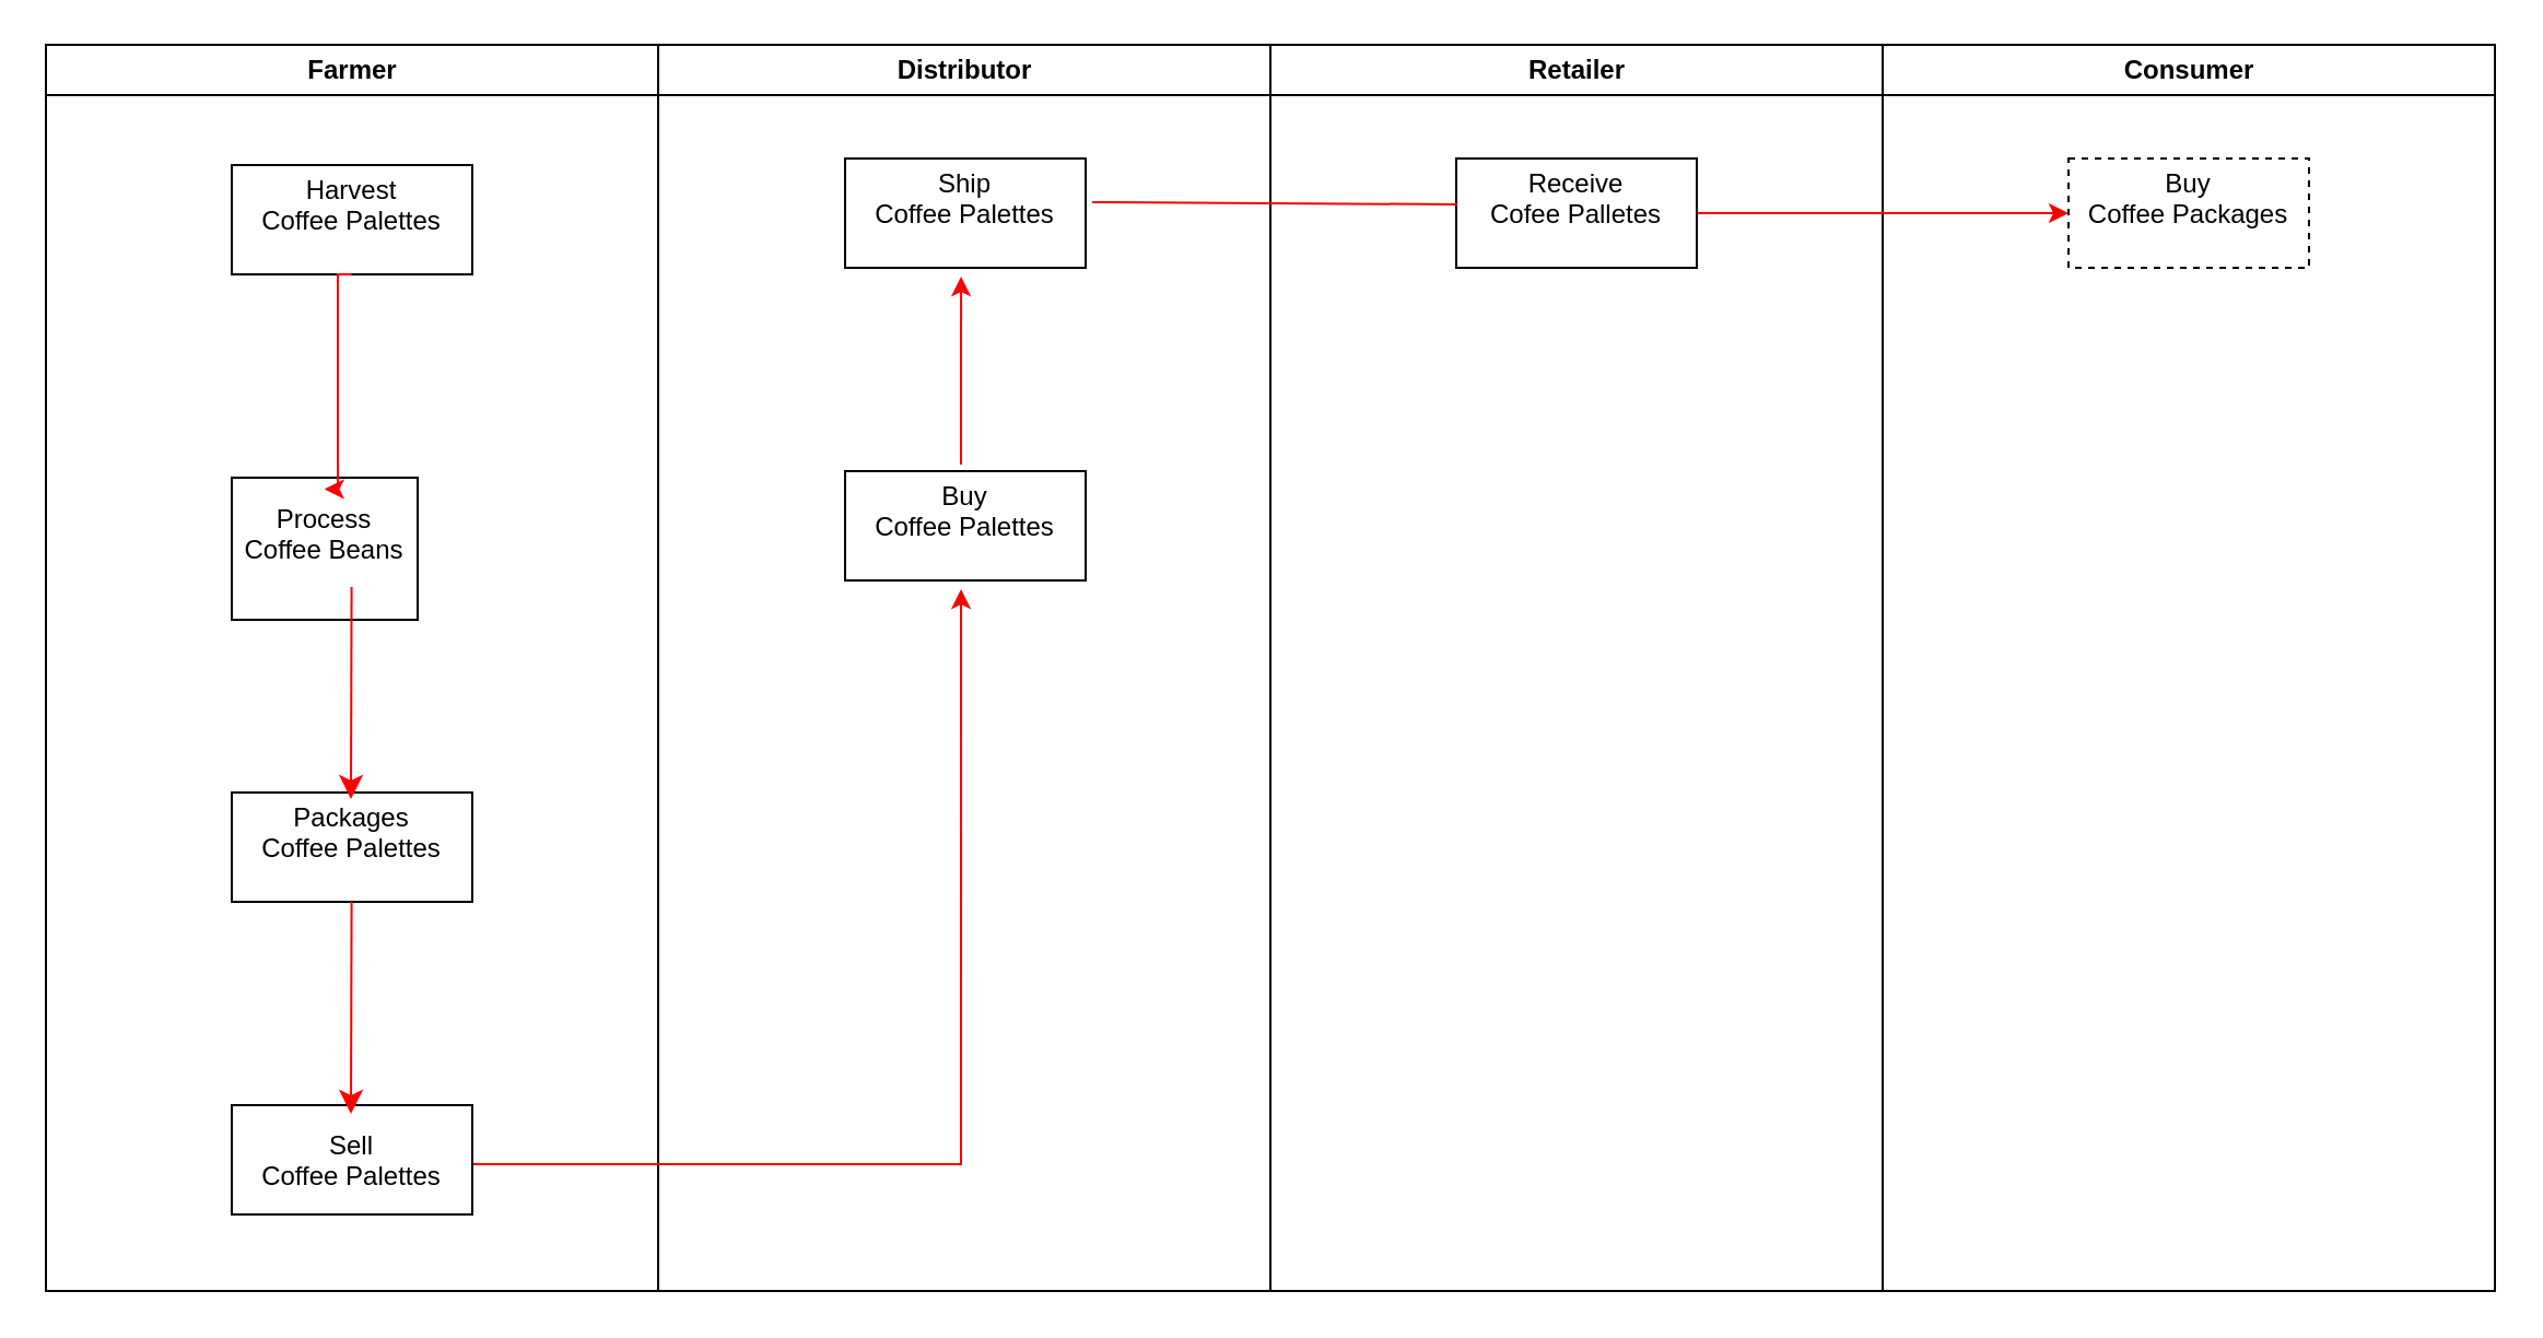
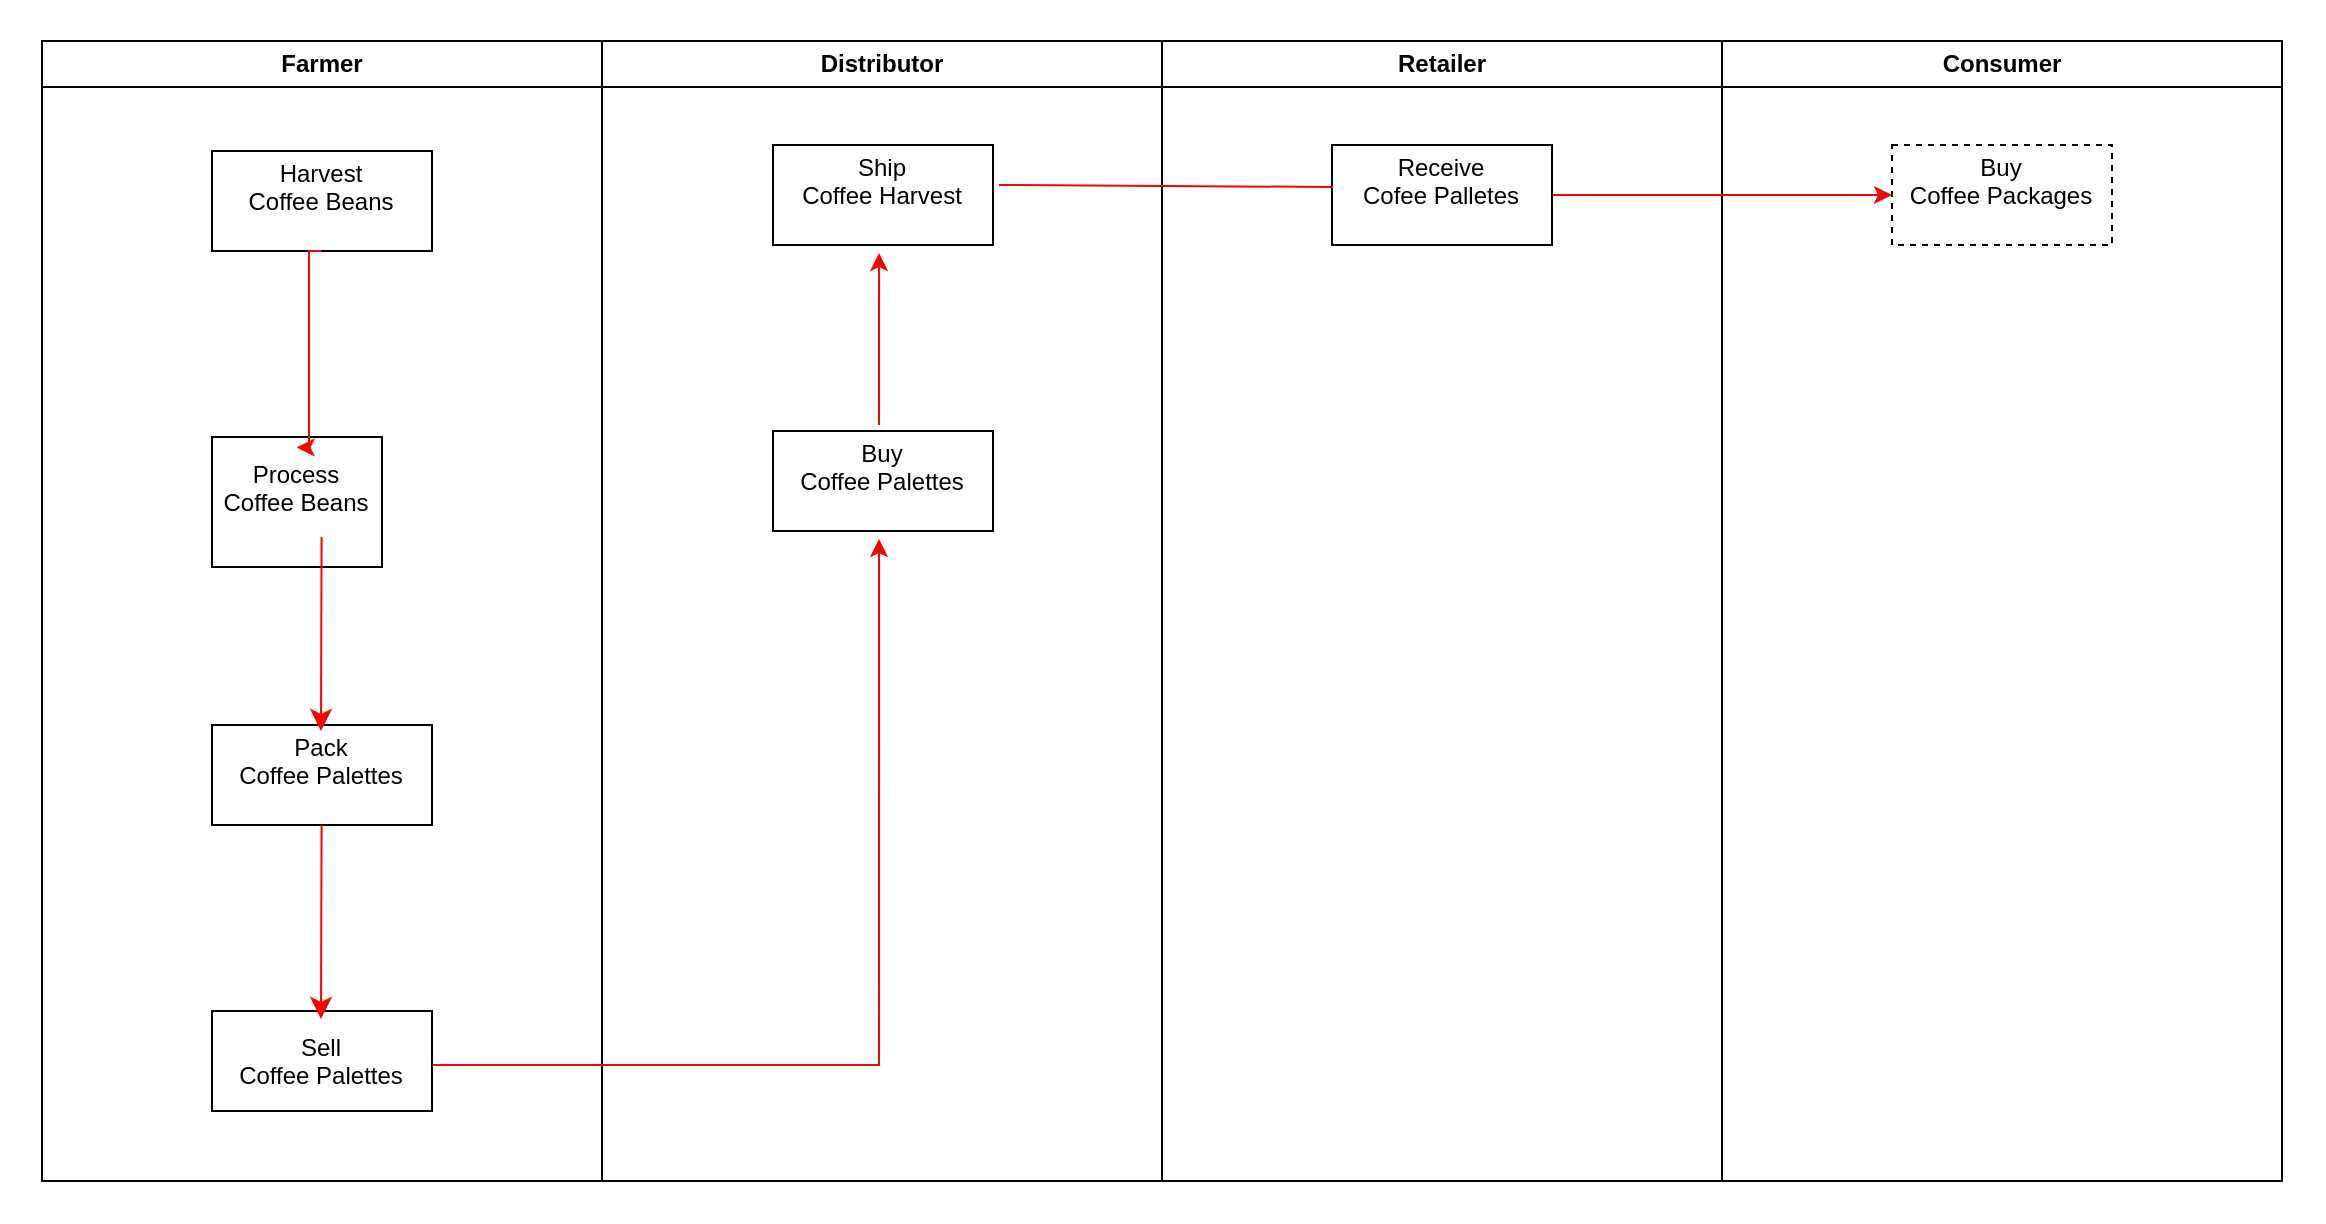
- <mxCell id="11" value="Ship&#10;Coffee Palettes&#10;" style="" parent="10" vertex="1"><mxGeometry x="85.5" y="52" width="110" height="50" as="geometry" /></mxCell>
+ <mxCell id="11" value="Ship&#10;Coffee Harvest&#10;" style="" parent="10" vertex="1"><mxGeometry x="85.5" y="52" width="110" height="50" as="geometry" /></mxCell>
- <mxCell id="3" value="Harvest&#10;Coffee Palettes&#10;" style="" parent="2" vertex="1"><mxGeometry x="85" y="55" width="110" height="50" as="geometry" /></mxCell>
+ <mxCell id="3" value="Harvest&#10;Coffee Beans&#10;" style="" parent="2" vertex="1"><mxGeometry x="85" y="55" width="110" height="50" as="geometry" /></mxCell>
- <mxCell id="5" value="Packages&#10;Coffee Palettes&#10;" style="" parent="2" vertex="1"><mxGeometry x="85" y="342" width="110" height="50" as="geometry" /></mxCell>
+ <mxCell id="5" value="Pack&#10;Coffee Palettes&#10;" style="" parent="2" vertex="1"><mxGeometry x="85" y="342" width="110" height="50" as="geometry" /></mxCell>
